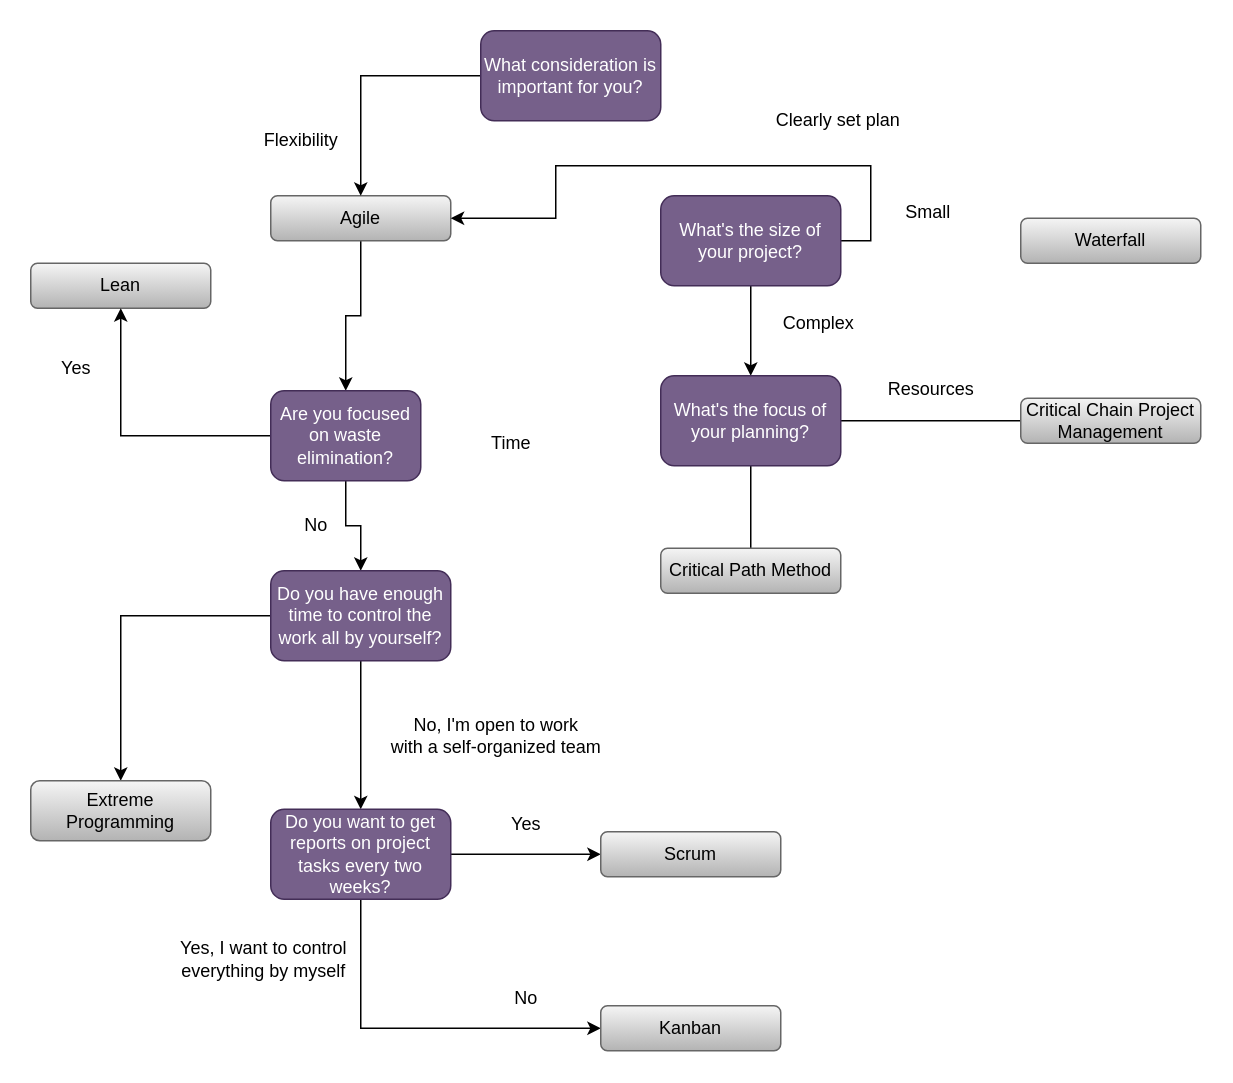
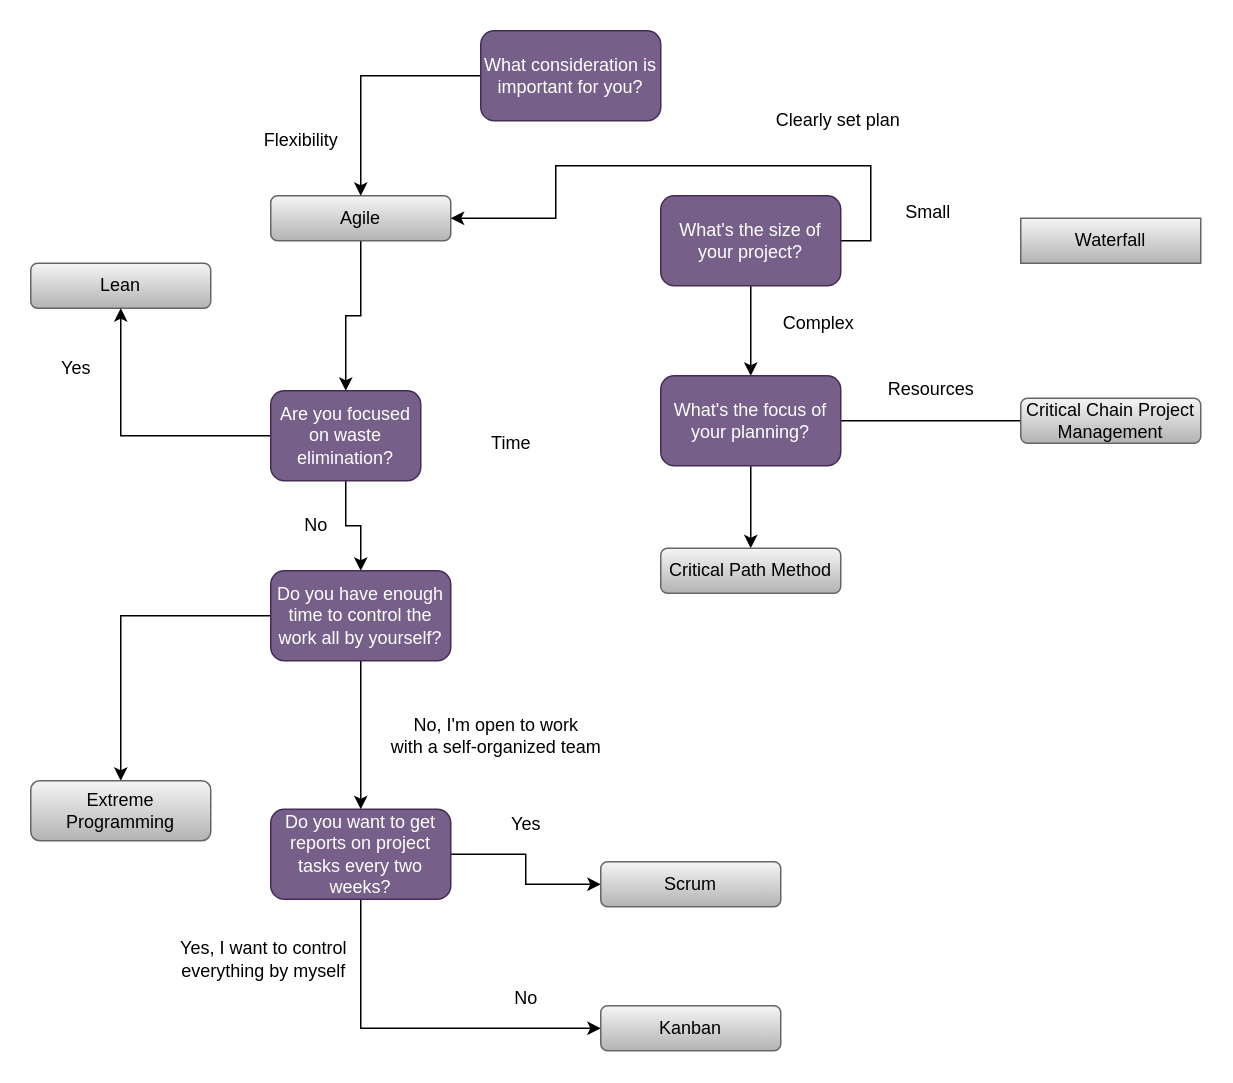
- <mxCell id="12" value="Waterfall" style="rounded=1;whiteSpace=wrap;html=1;fillColor=#f5f5f5;gradientColor=#b3b3b3;strokeColor=#666666;" vertex="1" parent="1"><mxGeometry x="680" y="145" width="120" height="30" as="geometry" /></mxCell>
+ <mxCell id="12" value="Waterfall" style="whiteSpace=wrap;html=1;fillColor=#f5f5f5;gradientColor=#b3b3b3;strokeColor=#666666;rounded=0;" vertex="1" parent="1"><mxGeometry x="680" y="145" width="120" height="30" as="geometry" /></mxCell>
- <mxCell id="33" style="edgeStyle=orthogonalEdgeStyle;rounded=0;jumpStyle=sharp;orthogonalLoop=1;jettySize=auto;html=1;exitX=0.5;exitY=1;exitDx=0;exitDy=0;entryX=0.5;entryY=0;entryDx=0;entryDy=0;endArrow=none;" edge="1" parent="1" source="34" target="38"><mxGeometry relative="1" as="geometry" /></mxCell>
+ <mxCell id="33" style="edgeStyle=orthogonalEdgeStyle;rounded=0;jumpStyle=sharp;orthogonalLoop=1;jettySize=auto;html=1;exitX=0.5;exitY=1;exitDx=0;exitDy=0;entryX=0.5;entryY=0;entryDx=0;entryDy=0;" edge="1" parent="1" source="34" target="38"><mxGeometry relative="1" as="geometry" /></mxCell>
- <mxCell id="28" value="Scrum" style="rounded=1;whiteSpace=wrap;html=1;fillColor=#f5f5f5;gradientColor=#b3b3b3;strokeColor=#666666;" vertex="1" parent="1"><mxGeometry x="400" y="554" width="120" height="30" as="geometry" /></mxCell>
+ <mxCell id="28" value="Scrum" style="rounded=1;whiteSpace=wrap;html=1;fillColor=#f5f5f5;gradientColor=#b3b3b3;strokeColor=#666666;" vertex="1" parent="1"><mxGeometry x="400" y="574" width="120" height="30" as="geometry" /></mxCell>
